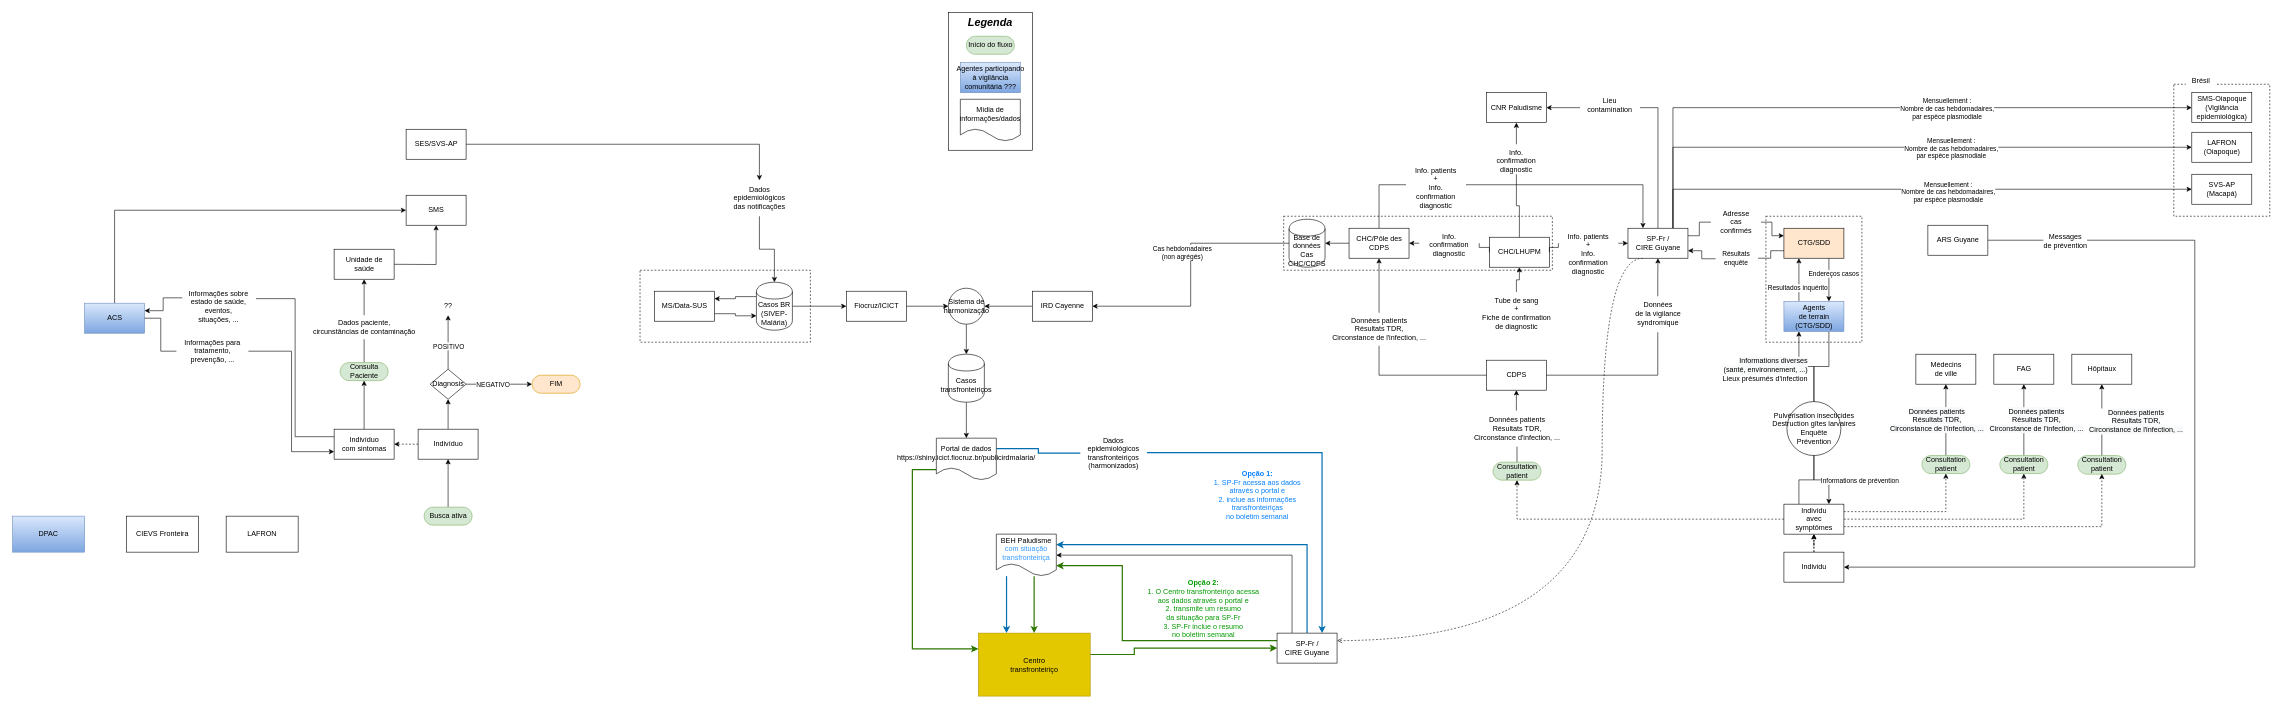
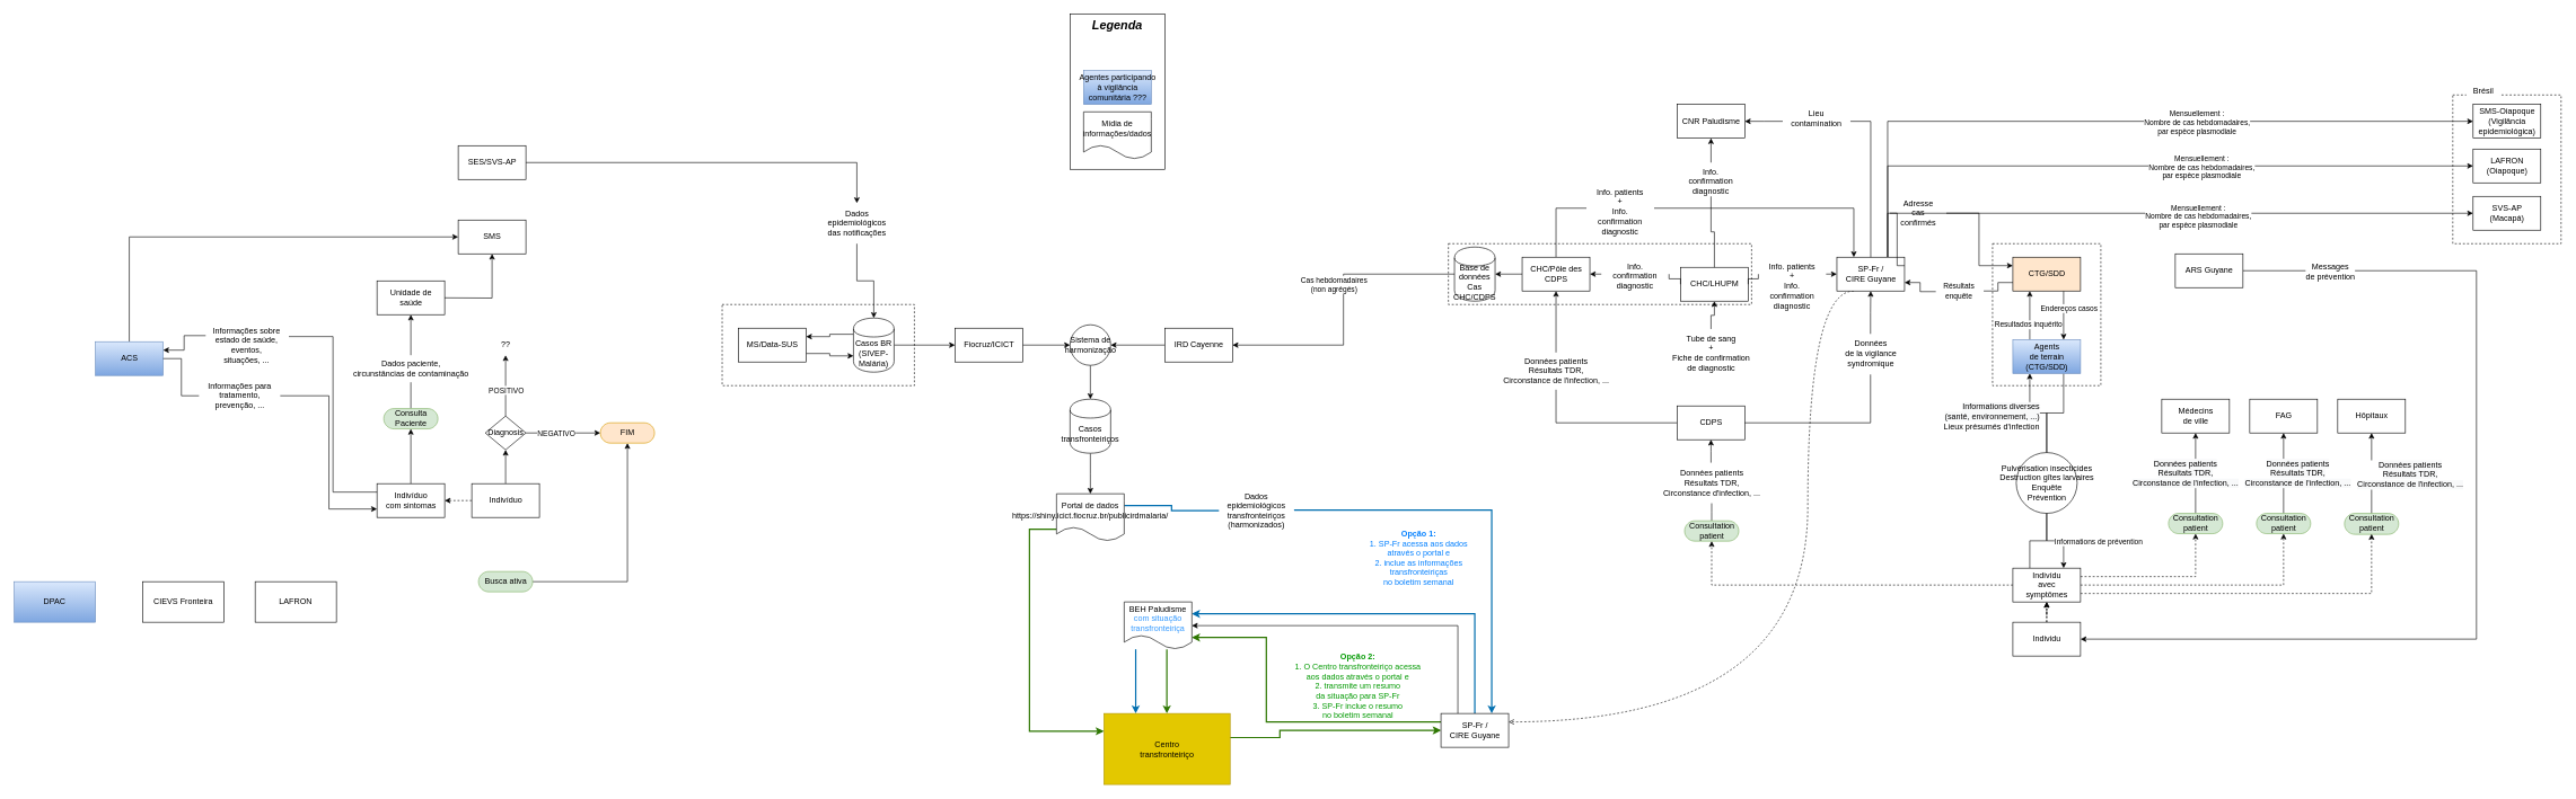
- <mxCell id="161" value="Início do fluxo" style="html=1;dashed=0;whitespace=wrap;shape=mxgraph.dfd.start;fillColor=#d5e8d4;strokeColor=#82b366;" parent="1" vertex="1"><mxGeometry x="1610" y="60" width="80" height="30" as="geometry" /></mxCell>
- <mxCell id="102" value="Adresse&lt;br&gt;cas&lt;br&gt;confirmés" style="text;html=1;align=center;verticalAlign=middle;resizable=0;points=[];autosize=1;strokeColor=none;fillColor=none;" parent="1" vertex="1"><mxGeometry x="2853" y="340" width="80" height="60" as="geometry" /></mxCell>
+ <mxCell id="102" value="Adresse&lt;br&gt;cas&lt;br&gt;confirmés" style="text;html=1;align=center;verticalAlign=middle;resizable=0;points=[];autosize=1;strokeColor=none;fillColor=none;" parent="1" vertex="1"><mxGeometry x="2793" y="285" width="80" height="60" as="geometry" /></mxCell>
- <mxCell id="51" style="edgeStyle=orthogonalEdgeStyle;rounded=0;orthogonalLoop=1;jettySize=auto;html=1;entryX=0.5;entryY=1;entryDx=0;entryDy=0;" parent="1" source="52" target="50" edge="1"><mxGeometry relative="1" as="geometry" /></mxCell>
+ <mxCell id="51" style="edgeStyle=orthogonalEdgeStyle;rounded=0;orthogonalLoop=1;jettySize=auto;html=1;" parent="1" source="52" target="59" edge="1"><mxGeometry relative="1" as="geometry" /></mxCell>
